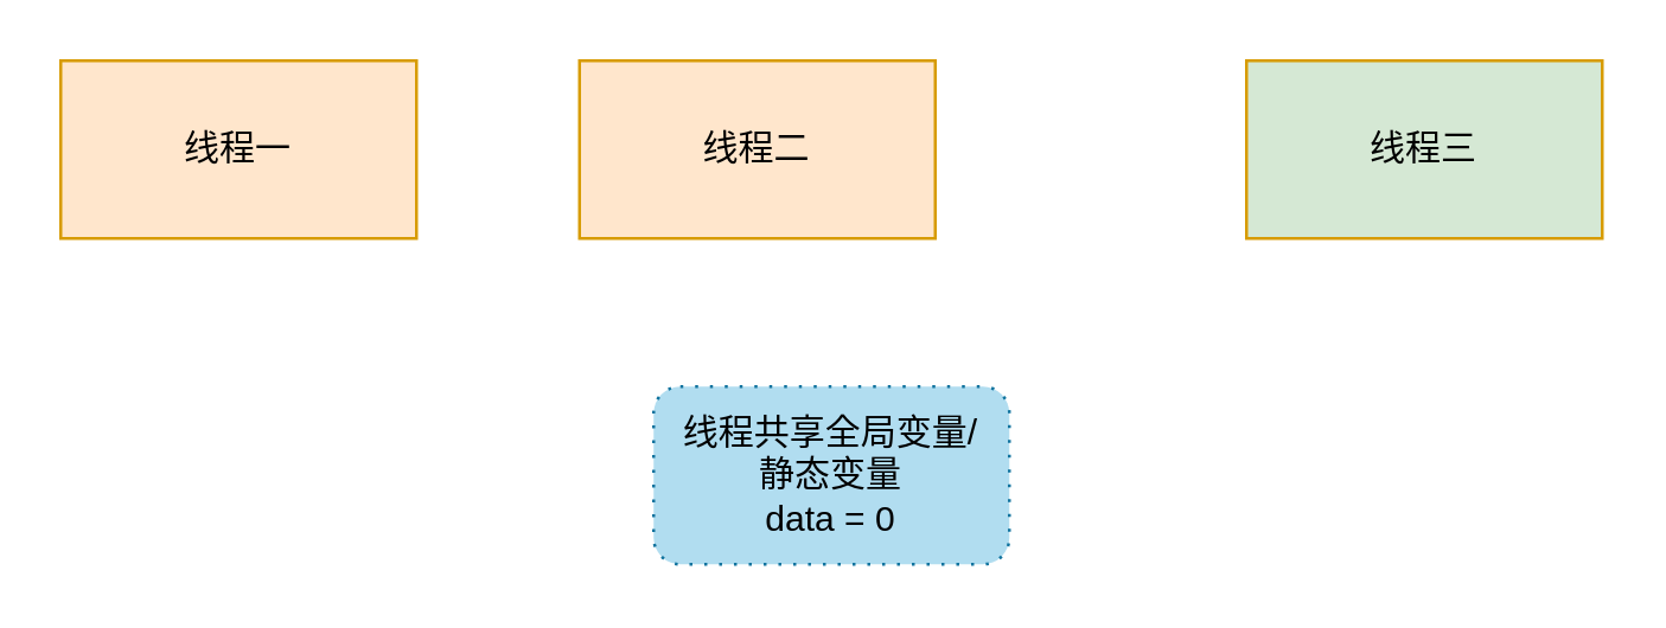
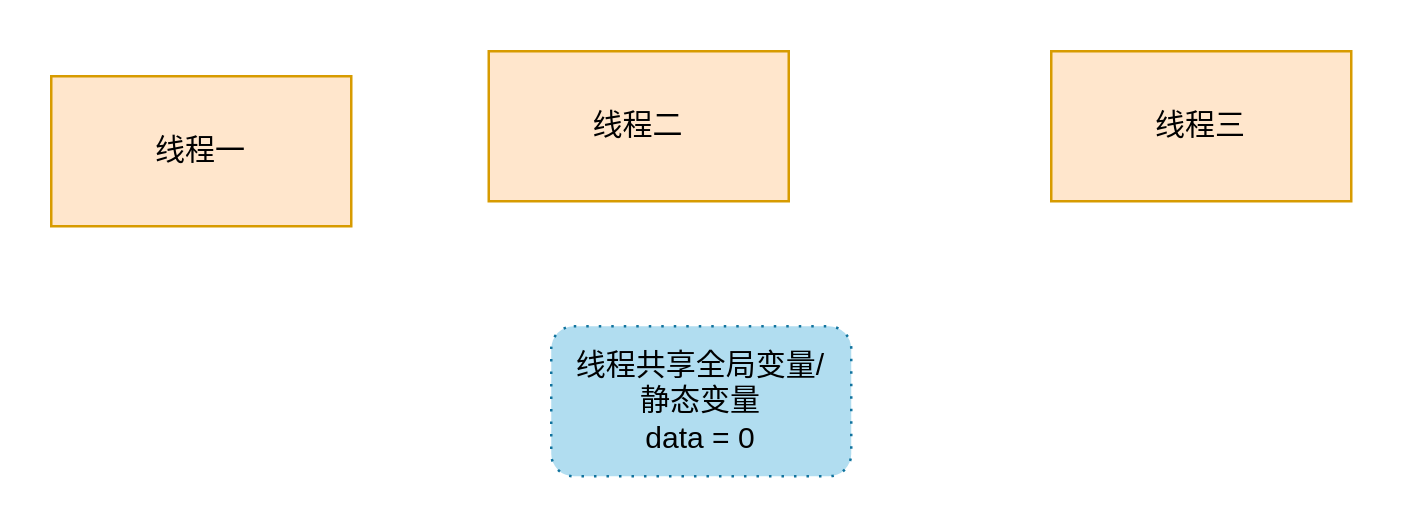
- <mxCell id="2" value="线程一" style="rounded=0;whiteSpace=wrap;html=1;fillColor=#ffe6cc;strokeColor=#d79b00;" vertex="1" parent="1"><mxGeometry x="20" y="20" width="120" height="60" as="geometry" /></mxCell>
+ <mxCell id="2" value="线程一" style="rounded=0;whiteSpace=wrap;html=1;fillColor=#ffe6cc;strokeColor=#d79b00;" vertex="1" parent="1"><mxGeometry x="20" y="30" width="120" height="60" as="geometry" /></mxCell>
- <mxCell id="4" value="线程三" style="rounded=0;whiteSpace=wrap;html=1;fillColor=#d5e8d4;strokeColor=#d79b00;" vertex="1" parent="1"><mxGeometry x="420" y="20" width="120" height="60" as="geometry" /></mxCell>
+ <mxCell id="4" value="线程三" style="rounded=0;whiteSpace=wrap;html=1;fillColor=#ffe6cc;strokeColor=#d79b00;" vertex="1" parent="1"><mxGeometry x="420" y="20" width="120" height="60" as="geometry" /></mxCell>
